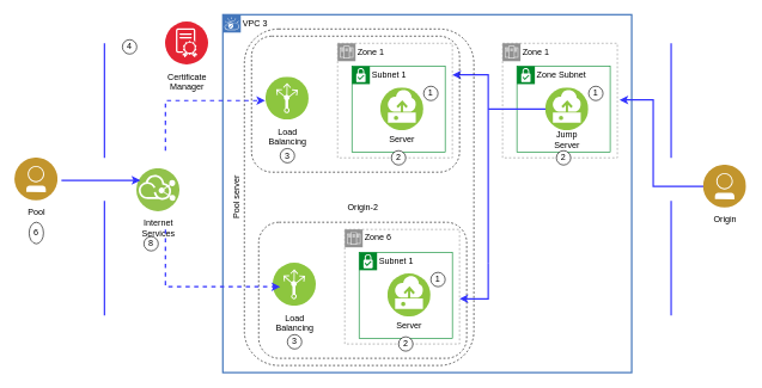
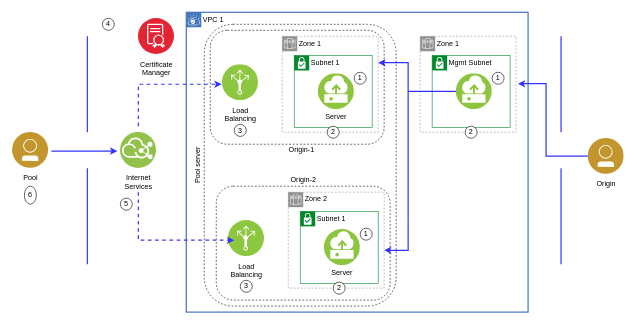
- <mxCell id="4" value="VPC 3" style="shape=mxgraph.ibm.box;prType=vpc;fontStyle=0;verticalAlign=top;align=left;spacingLeft=32;spacingTop=4;fillColor=none;rounded=0;whiteSpace=wrap;html=1;strokeColor=#4376BB;strokeWidth=2;dashed=0;container=1;spacing=-4;collapsible=0;expand=0;recursiveResize=0;shadow=0;sketch=0;" vertex="1" parent="2"><mxGeometry x="290" width="570" height="500" as="geometry" /></mxCell>
+ <mxCell id="4" value="VPC 1" style="shape=mxgraph.ibm.box;prType=vpc;fontStyle=0;verticalAlign=top;align=left;spacingLeft=32;spacingTop=4;fillColor=none;rounded=0;whiteSpace=wrap;html=1;strokeColor=#4376BB;strokeWidth=2;dashed=0;container=1;spacing=-4;collapsible=0;expand=0;recursiveResize=0;shadow=0;sketch=0;" vertex="1" parent="2"><mxGeometry x="290" width="570" height="500" as="geometry" /></mxCell>
- <mxCell id="45" value="4" style="strokeWidth=1;html=1;shape=mxgraph.flowchart.start_2;whiteSpace=wrap;shadow=0;sketch=0;fillColor=#FFFFFF;" vertex="1" parent="2"><mxGeometry x="150" y="35" width="20" height="20" as="geometry" /></mxCell>
+ <mxCell id="45" value="4" style="strokeWidth=1;html=1;shape=mxgraph.flowchart.start_2;whiteSpace=wrap;shadow=0;sketch=0;fillColor=#FFFFFF;" vertex="1" parent="2"><mxGeometry x="150" y="10" width="20" height="20" as="geometry" /></mxCell>
- <mxCell id="10" value="Zone Subnet" style="shape=mxgraph.ibm.box;prType=subnet;fontStyle=0;verticalAlign=top;align=left;spacingLeft=32;spacingTop=4;rounded=0;whiteSpace=wrap;html=1;strokeColor=#00882B;strokeWidth=1;dashed=0;container=1;spacing=-4;collapsible=0;expand=0;recursiveResize=0;shadow=0;sketch=0;fillColor=none;" vertex="1" parent="8"><mxGeometry x="20" y="32" width="130" height="120" as="geometry" /></mxCell>
+ <mxCell id="10" value="Mgmt Subnet" style="shape=mxgraph.ibm.box;prType=subnet;fontStyle=0;verticalAlign=top;align=left;spacingLeft=32;spacingTop=4;rounded=0;whiteSpace=wrap;html=1;strokeColor=#00882B;strokeWidth=1;dashed=0;container=1;spacing=-4;collapsible=0;expand=0;recursiveResize=0;shadow=0;sketch=0;fillColor=none;" vertex="1" parent="8"><mxGeometry x="20" y="32" width="130" height="120" as="geometry" /></mxCell>
- <mxCell id="12" value="Jump Server" style="text;html=1;strokeColor=none;fillColor=none;align=center;verticalAlign=middle;whiteSpace=wrap;rounded=0;shadow=0;sketch=0;" vertex="1" parent="10"><mxGeometry x="50" y="93" width="40" height="20" as="geometry" /></mxCell>
+ <mxCell id="29" value="Origin-1" style="text;html=1;strokeColor=none;fillColor=none;align=center;verticalAlign=middle;whiteSpace=wrap;rounded=0;shadow=0;dashed=1;sketch=0;" vertex="1" parent="18"><mxGeometry x="125" y="190" width="55" height="20" as="geometry" /></mxCell>
- <mxCell id="17" value="&lt;font color=&quot;#000000&quot;&gt;Internet &lt;br&gt;Services&lt;/font&gt;" style="aspect=fixed;perimeter=ellipsePerimeter;html=1;align=center;shadow=0;dashed=0;fontColor=#4277BB;labelBackgroundColor=#ffffff;fontSize=12;spacingTop=3;image;image=img/lib/ibm/vpc/InternetServices2.svg;fillColor=none;" vertex="1" parent="2"><mxGeometry x="170" y="215" width="60" height="60" as="geometry" /></mxCell>
+ <mxCell id="17" value="&lt;font color=&quot;#000000&quot;&gt;Internet &lt;br&gt;Services&lt;/font&gt;" style="aspect=fixed;perimeter=ellipsePerimeter;html=1;align=center;shadow=0;dashed=0;fontColor=#4277BB;labelBackgroundColor=#ffffff;fontSize=12;spacingTop=3;image;image=img/lib/ibm/vpc/InternetServices2.svg;fillColor=none;" vertex="1" parent="2"><mxGeometry x="180" y="200" width="60" height="60" as="geometry" /></mxCell>
- <mxCell id="32" value="Origin-2" style="text;html=1;strokeColor=none;fillColor=none;align=center;verticalAlign=middle;whiteSpace=wrap;rounded=0;shadow=0;dashed=1;sketch=0;" vertex="1" parent="2"><mxGeometry x="457.5" y="260" width="55" height="20" as="geometry" /></mxCell>
+ <mxCell id="32" value="Origin-2" style="text;html=1;strokeColor=none;fillColor=none;align=center;verticalAlign=middle;whiteSpace=wrap;rounded=0;shadow=0;dashed=1;sketch=0;" vertex="1" parent="2"><mxGeometry x="457.5" y="270" width="55" height="20" as="geometry" /></mxCell>
- <mxCell id="35" value="Zone 6" style="shape=mxgraph.ibm.box;prType=zone;fontStyle=0;verticalAlign=top;align=left;spacingLeft=32;spacingTop=4;rounded=0;whiteSpace=wrap;html=1;strokeColor=#919191;strokeWidth=1;dashed=1;container=1;spacing=-4;collapsible=0;expand=0;recursiveResize=0;shadow=0;sketch=0;fillColor=none;" vertex="1" parent="34"><mxGeometry width="160" height="160" as="geometry" /></mxCell>
+ <mxCell id="35" value="Zone 2" style="shape=mxgraph.ibm.box;prType=zone;fontStyle=0;verticalAlign=top;align=left;spacingLeft=32;spacingTop=4;rounded=0;whiteSpace=wrap;html=1;strokeColor=#919191;strokeWidth=1;dashed=1;container=1;spacing=-4;collapsible=0;expand=0;recursiveResize=0;shadow=0;sketch=0;fillColor=none;" vertex="1" parent="34"><mxGeometry width="160" height="160" as="geometry" /></mxCell>
- <mxCell id="44" value="8" style="strokeWidth=1;html=1;shape=mxgraph.flowchart.start_2;whiteSpace=wrap;shadow=0;sketch=0;fillColor=#FFFFFF;" vertex="1" parent="2"><mxGeometry x="180" y="310" width="20" height="20" as="geometry" /></mxCell>
+ <mxCell id="44" value="5" style="strokeWidth=1;html=1;shape=mxgraph.flowchart.start_2;whiteSpace=wrap;shadow=0;sketch=0;fillColor=#FFFFFF;" vertex="1" parent="2"><mxGeometry x="180" y="310" width="20" height="20" as="geometry" /></mxCell>
